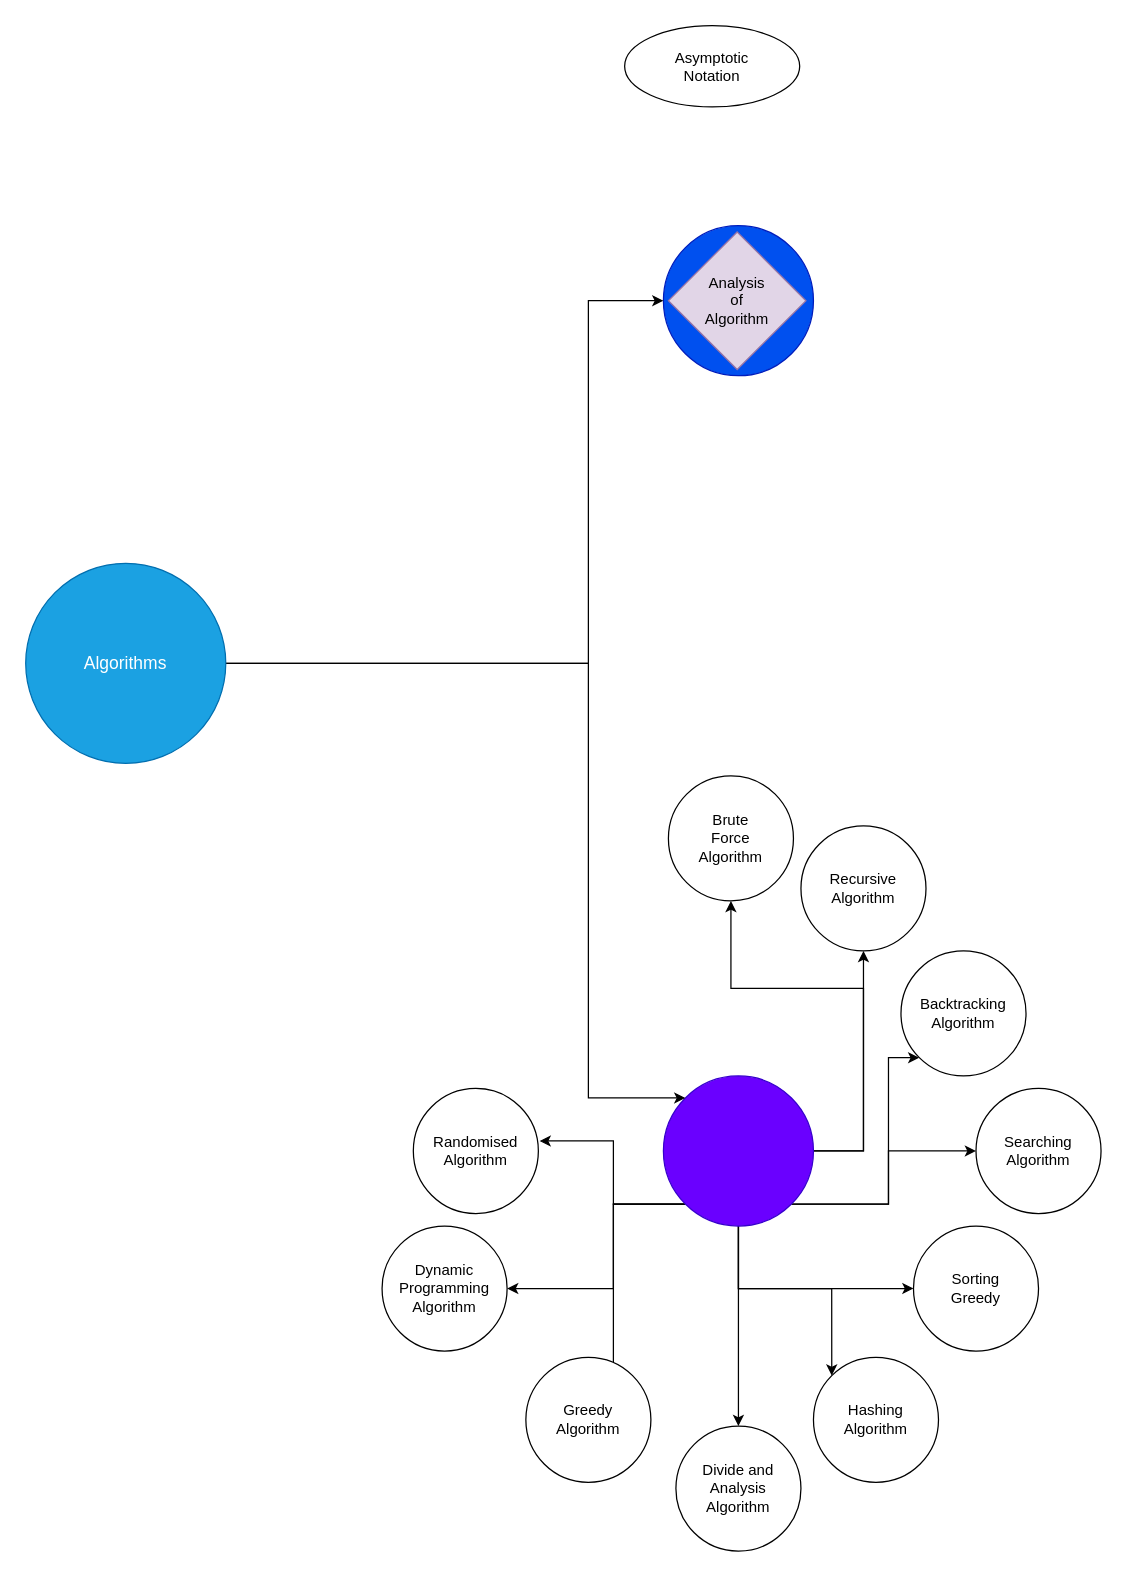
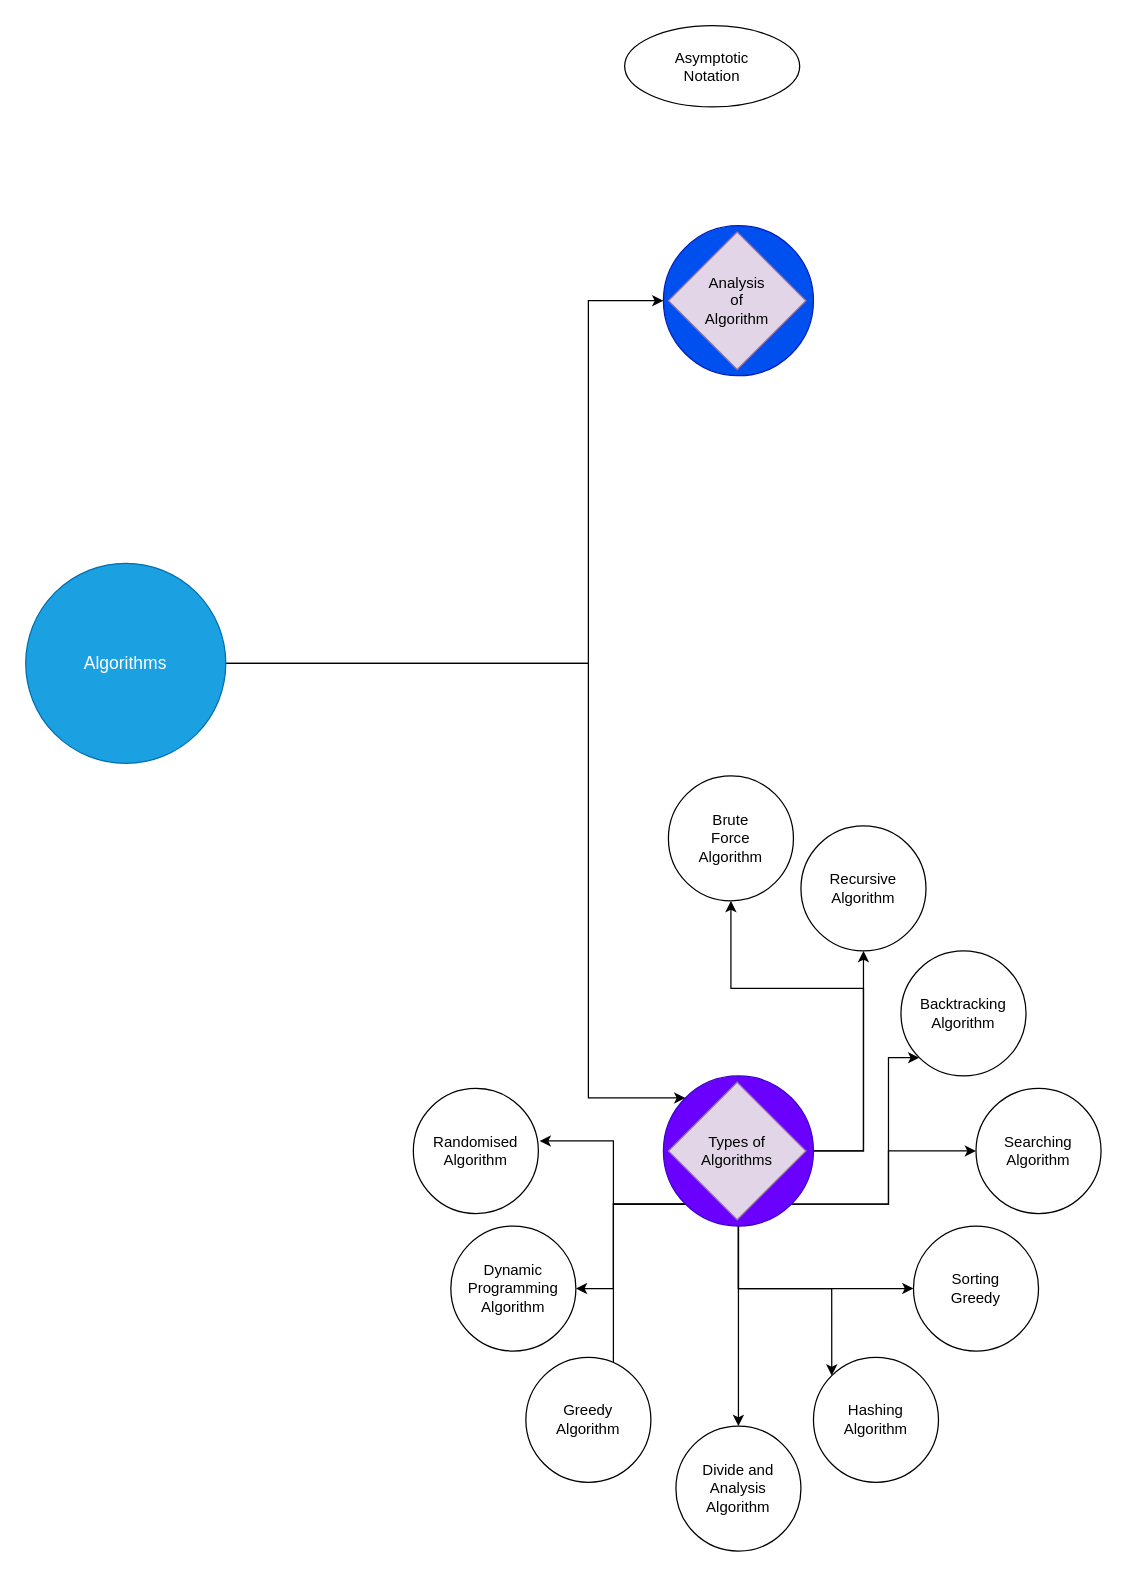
+ <mxCell id="23" value="Types of&lt;br&gt;Algorithms" style="rhombus;whiteSpace=wrap;html=1;fillColor=#e1d5e7;strokeColor=#9673a6;" vertex="1" parent="1"><mxGeometry x="534" y="865" width="110" height="110" as="geometry" /></mxCell>
- <mxCell id="21" value="Dynamic&lt;br&gt;Programming&lt;br&gt;Algorithm" style="ellipse;whiteSpace=wrap;html=1;aspect=fixed;" vertex="1" parent="1"><mxGeometry x="305" y="980" width="100" height="100" as="geometry" /></mxCell>
+ <mxCell id="21" value="Dynamic&lt;br&gt;Programming&lt;br&gt;Algorithm" style="ellipse;whiteSpace=wrap;html=1;aspect=fixed;" vertex="1" parent="1"><mxGeometry x="360" y="980" width="100" height="100" as="geometry" /></mxCell>
